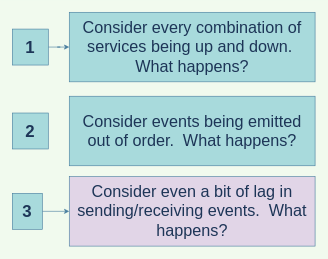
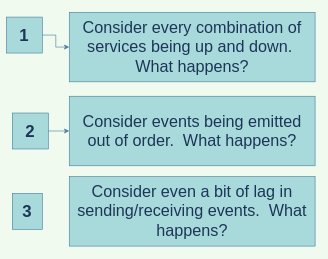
- <mxCell id="4" value="1" style="rounded=0;whiteSpace=wrap;html=1;fontSize=28;align=center;fillColor=#A8DADC;strokeColor=#457B9D;fontStyle=1;fontColor=#1D3557;" parent="1" vertex="1"><mxGeometry x="20" y="48" width="60" height="60" as="geometry" /></mxCell>
+ <mxCell id="4" value="1" style="rounded=0;whiteSpace=wrap;html=1;fontSize=28;align=center;fillColor=#A8DADC;strokeColor=#457B9D;fontStyle=1;fontColor=#1D3557;" parent="1" vertex="1"><mxGeometry x="10" y="28" width="60" height="60" as="geometry" /></mxCell>
+ <mxCell id="5" style="edgeStyle=orthogonalEdgeStyle;rounded=0;orthogonalLoop=1;jettySize=auto;html=1;exitX=1;exitY=0.5;exitDx=0;exitDy=0;entryX=0;entryY=0.5;entryDx=0;entryDy=0;fontSize=27;strokeColor=#457B9D;fontColor=#1D3557;labelBackgroundColor=#F1FAEE;" parent="1" source="6" target="2" edge="1"><mxGeometry relative="1" as="geometry" /></mxCell>
- <mxCell id="9" style="edgeStyle=orthogonalEdgeStyle;rounded=0;orthogonalLoop=1;jettySize=auto;html=1;exitX=1;exitY=0.5;exitDx=0;exitDy=0;entryX=0;entryY=0.5;entryDx=0;entryDy=0;fontSize=27;strokeColor=#457B9D;fontColor=#1D3557;labelBackgroundColor=#F1FAEE;" parent="1" source="10" target="8" edge="1"><mxGeometry relative="1" as="geometry" /></mxCell>
- <mxCell id="8" value="Consider even a bit of lag in sending/receiving events.&amp;nbsp; What happens?" style="rounded=0;whiteSpace=wrap;html=1;fontSize=27;align=center;fillColor=#e1d5e7;strokeColor=#457B9D;fontColor=#1D3557;" parent="1" vertex="1"><mxGeometry x="115" y="294" width="410" height="116" as="geometry" /></mxCell>
+ <mxCell id="8" value="Consider even a bit of lag in sending/receiving events.&amp;nbsp; What happens?" style="rounded=0;whiteSpace=wrap;html=1;fontSize=27;align=center;fillColor=#A8DADC;strokeColor=#457B9D;fontColor=#1D3557;" parent="1" vertex="1"><mxGeometry x="115" y="294" width="410" height="116" as="geometry" /></mxCell>
